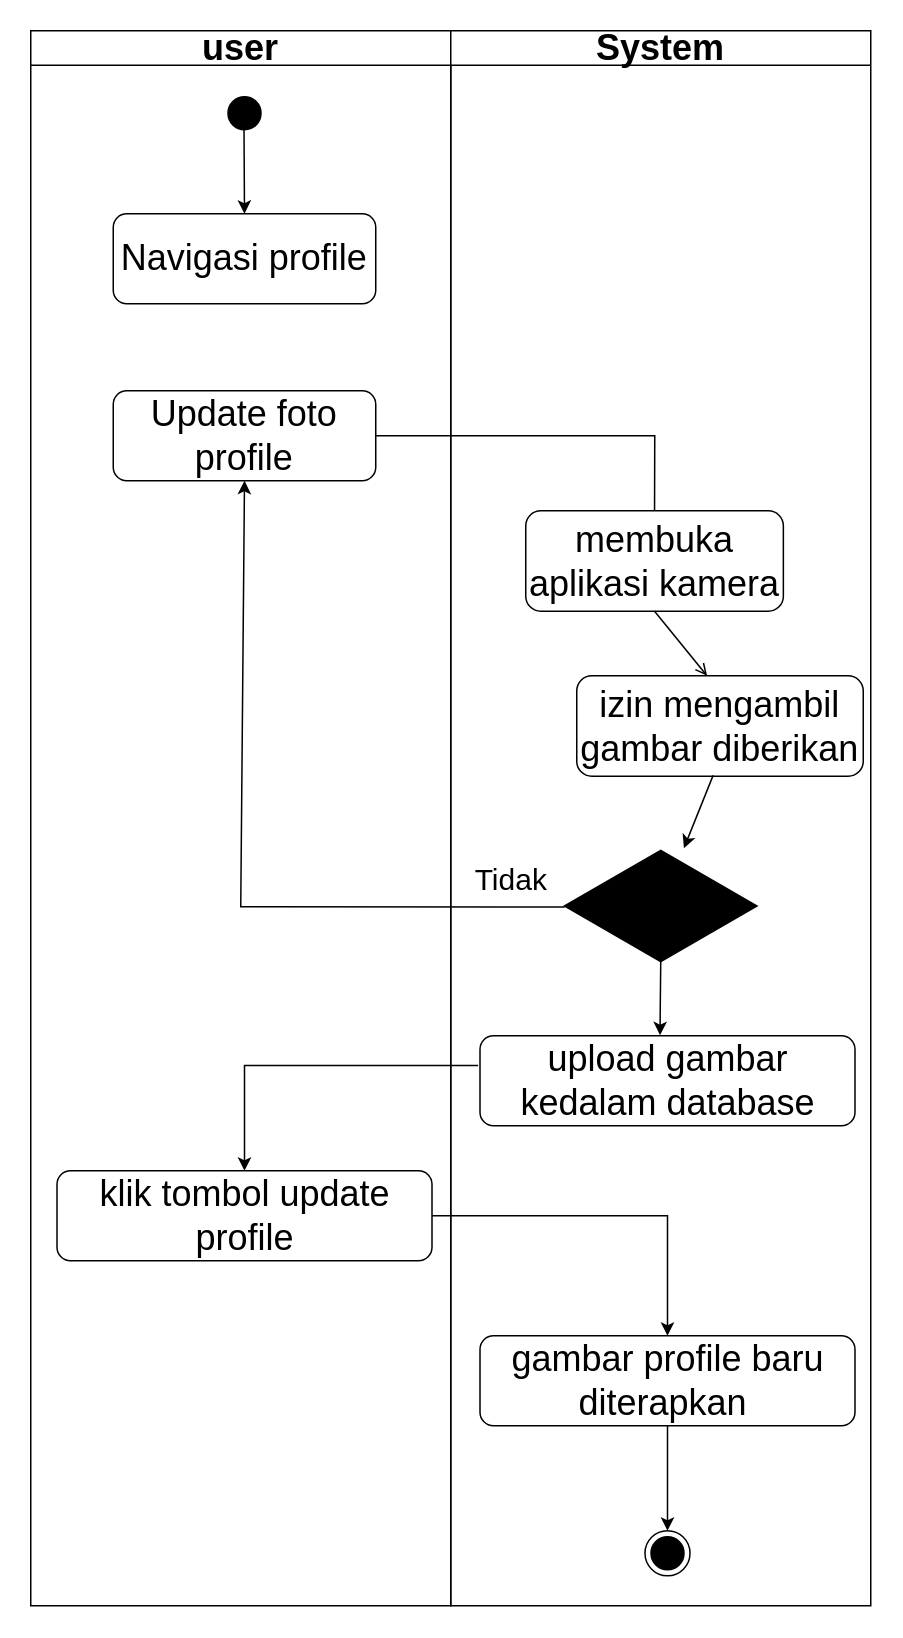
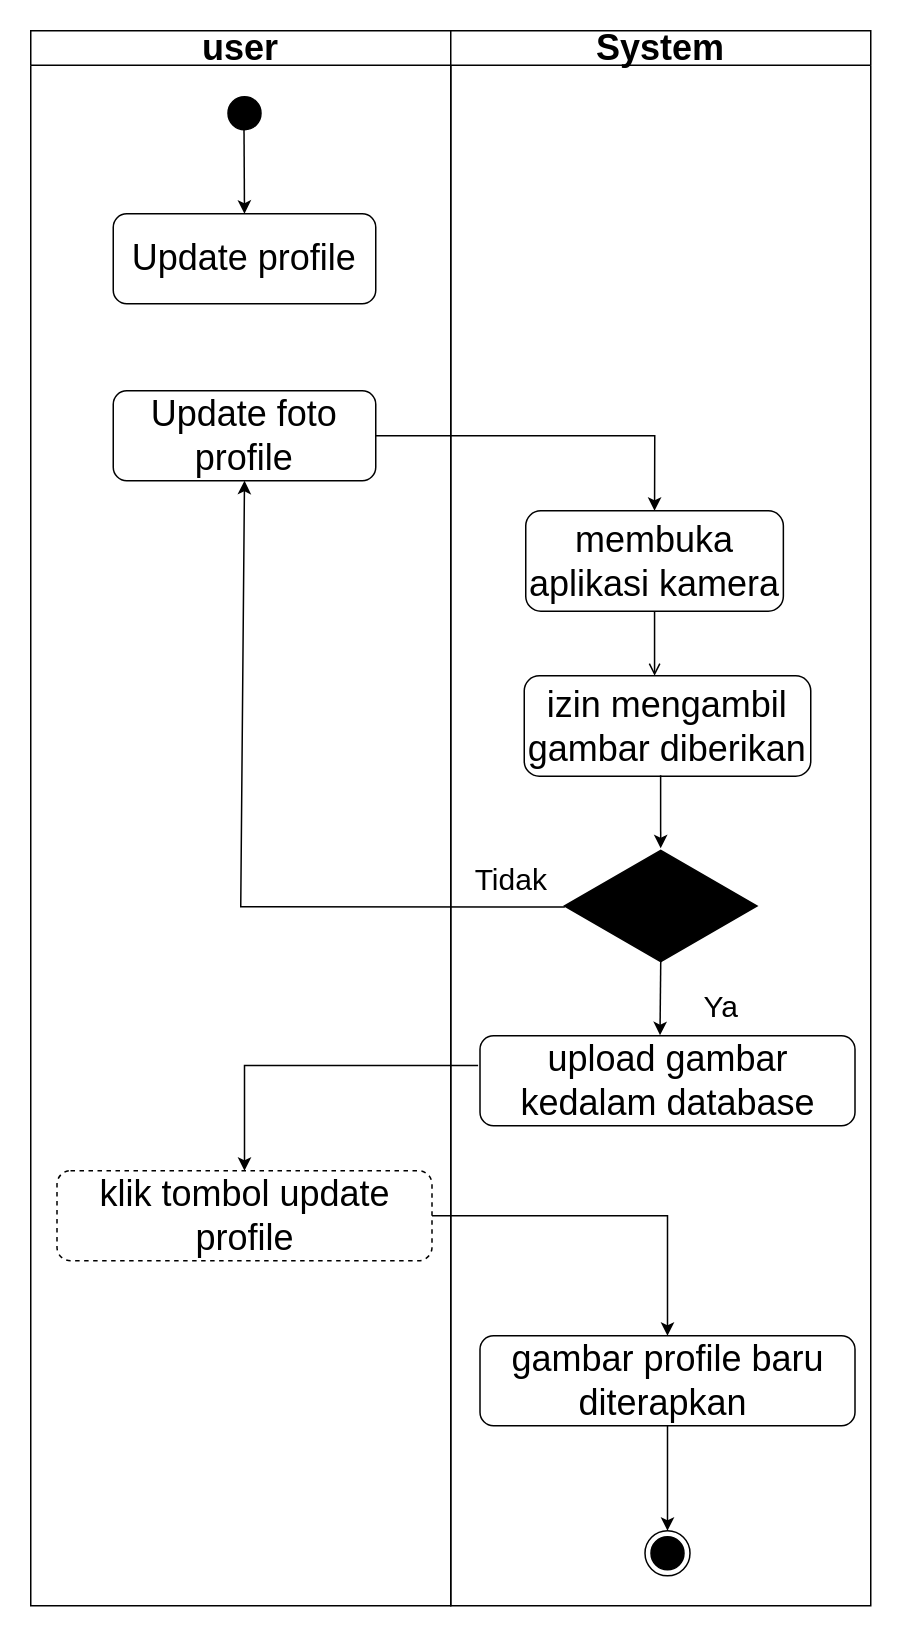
- <mxCell id="4" value="&lt;font style=&quot;font-size: 24px&quot;&gt;Navigasi profile&lt;/font&gt;" style="rounded=1;whiteSpace=wrap;html=1;" parent="2" vertex="1"><mxGeometry x="55" y="122" width="175" height="60" as="geometry" /></mxCell>
+ <mxCell id="4" value="&lt;font style=&quot;font-size: 24px&quot;&gt;Update profile&lt;/font&gt;" style="rounded=1;whiteSpace=wrap;html=1;" parent="2" vertex="1"><mxGeometry x="55" y="122" width="175" height="60" as="geometry" /></mxCell>
- <mxCell id="21" value="" style="endArrow=none;html=1;rounded=0;fontSize=24;exitX=1;exitY=0.5;exitDx=0;exitDy=0;entryX=0.5;entryY=0;entryDx=0;entryDy=0;" edge="1" parent="1" source="6" target="10"><mxGeometry width="50" height="50" relative="1" as="geometry"><mxPoint x="260" y="320" as="sourcePoint" /><mxPoint x="420" y="290" as="targetPoint" /><Array as="points"><mxPoint x="436" y="290" /></Array></mxGeometry></mxCell>
+ <mxCell id="21" value="" style="endArrow=classic;html=1;rounded=0;fontSize=24;exitX=1;exitY=0.5;exitDx=0;exitDy=0;entryX=0.5;entryY=0;entryDx=0;entryDy=0;" edge="1" parent="1" source="6" target="10"><mxGeometry width="50" height="50" relative="1" as="geometry"><mxPoint x="260" y="320" as="sourcePoint" /><mxPoint x="420" y="290" as="targetPoint" /><Array as="points"><mxPoint x="436" y="290" /></Array></mxGeometry></mxCell>
- <mxCell id="12" value="&lt;span style=&quot;font-size: 24px&quot;&gt;izin mengambil gambar diberikan&lt;/span&gt;" style="rounded=1;whiteSpace=wrap;html=1;" vertex="1" parent="8"><mxGeometry x="84" y="430" width="191" height="67" as="geometry" /></mxCell>
+ <mxCell id="12" value="&lt;span style=&quot;font-size: 24px&quot;&gt;izin mengambil gambar diberikan&lt;/span&gt;" style="rounded=1;whiteSpace=wrap;html=1;" vertex="1" parent="8"><mxGeometry x="49" y="430" width="191" height="67" as="geometry" /></mxCell>
+ <mxCell id="16" value="&lt;span style=&quot;font-weight: normal&quot;&gt;&lt;font style=&quot;font-size: 20px&quot;&gt;Ya&lt;/font&gt;&lt;/span&gt;" style="text;strokeColor=none;fillColor=none;html=1;fontSize=24;fontStyle=1;verticalAlign=middle;align=center;" vertex="1" parent="8"><mxGeometry x="130" y="630" width="100" height="40" as="geometry" /></mxCell>
- <mxCell id="7" value="&lt;font style=&quot;font-size: 24px&quot;&gt;klik tombol update profile&lt;/font&gt;" style="rounded=1;whiteSpace=wrap;html=1;fontSize=10;" vertex="1" parent="2"><mxGeometry x="17.5" y="760" width="250" height="60" as="geometry" /></mxCell>
+ <mxCell id="7" value="&lt;font style=&quot;font-size: 24px&quot;&gt;klik tombol update profile&lt;/font&gt;" style="rounded=1;whiteSpace=wrap;html=1;fontSize=10;dashed=1;" vertex="1" parent="2"><mxGeometry x="17.5" y="760" width="250" height="60" as="geometry" /></mxCell>
